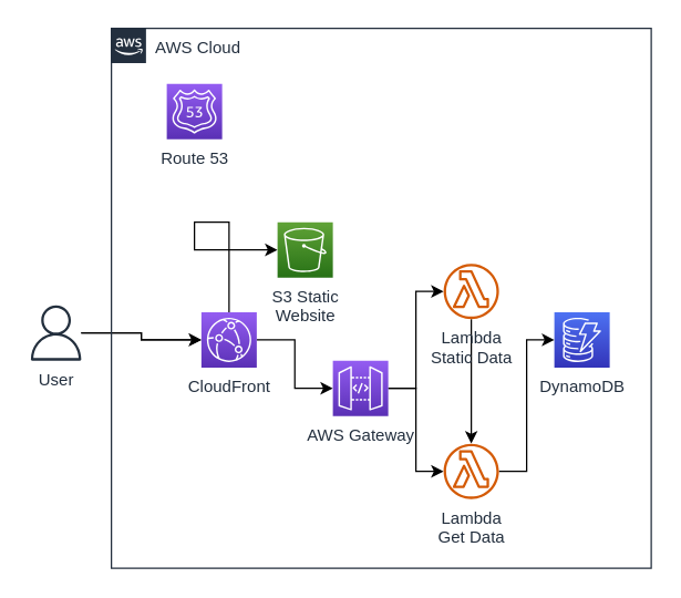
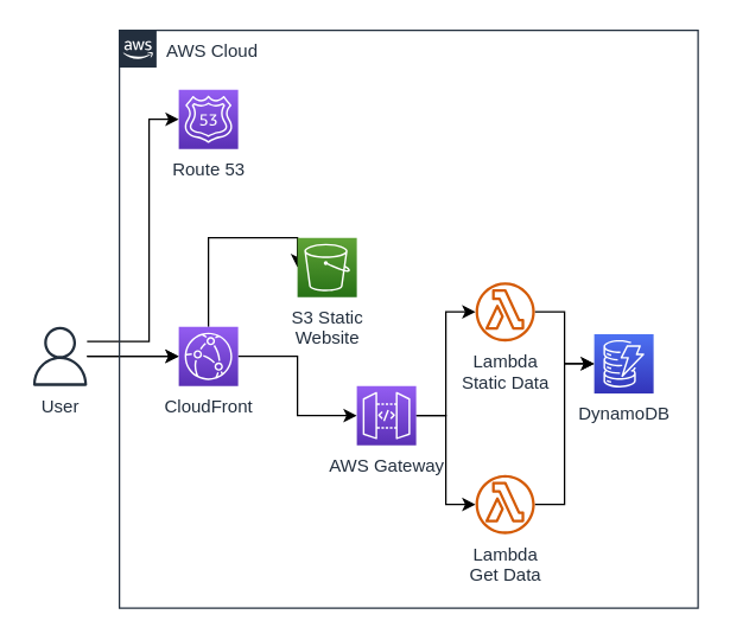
+ <mxCell id="2" style="edgeStyle=orthogonalEdgeStyle;rounded=0;orthogonalLoop=1;jettySize=auto;html=1;entryX=0;entryY=0.5;entryDx=0;entryDy=0;entryPerimeter=0;" edge="1" parent="1" source="5" target="7"><mxGeometry relative="1" as="geometry"><Array as="points"><mxPoint x="100" y="230" /><mxPoint x="100" y="80" /></Array></mxGeometry></mxCell>
- <mxCell id="10" value="CloudFront" style="sketch=0;points=[[0,0,0],[0.25,0,0],[0.5,0,0],[0.75,0,0],[1,0,0],[0,1,0],[0.25,1,0],[0.5,1,0],[0.75,1,0],[1,1,0],[0,0.25,0],[0,0.5,0],[0,0.75,0],[1,0.25,0],[1,0.5,0],[1,0.75,0]];outlineConnect=0;fontColor=#232F3E;gradientColor=#945DF2;gradientDirection=north;fillColor=#5A30B5;strokeColor=#ffffff;dashed=0;verticalLabelPosition=bottom;verticalAlign=top;align=center;html=1;fontSize=12;fontStyle=0;aspect=fixed;shape=mxgraph.aws4.resourceIcon;resIcon=mxgraph.aws4.cloudfront;" vertex="1" parent="6"><mxGeometry x="65" y="205" width="40" height="40" as="geometry" /></mxCell>
+ <mxCell id="10" value="CloudFront" style="sketch=0;points=[[0,0,0],[0.25,0,0],[0.5,0,0],[0.75,0,0],[1,0,0],[0,1,0],[0.25,1,0],[0.5,1,0],[0.75,1,0],[1,1,0],[0,0.25,0],[0,0.5,0],[0,0.75,0],[1,0.25,0],[1,0.5,0],[1,0.75,0]];outlineConnect=0;fontColor=#232F3E;gradientColor=#945DF2;gradientDirection=north;fillColor=#5A30B5;strokeColor=#ffffff;dashed=0;verticalLabelPosition=bottom;verticalAlign=top;align=center;html=1;fontSize=12;fontStyle=0;aspect=fixed;shape=mxgraph.aws4.resourceIcon;resIcon=mxgraph.aws4.cloudfront;" vertex="1" parent="6"><mxGeometry x="40" y="200" width="40" height="40" as="geometry" /></mxCell>
- <mxCell id="16" style="edgeStyle=orthogonalEdgeStyle;rounded=0;orthogonalLoop=1;jettySize=auto;html=1;" edge="1" parent="6" source="17" target="19"><mxGeometry relative="1" as="geometry" /></mxCell>
+ <mxCell id="16" style="edgeStyle=orthogonalEdgeStyle;rounded=0;orthogonalLoop=1;jettySize=auto;html=1;entryX=0;entryY=0.5;entryDx=0;entryDy=0;entryPerimeter=0;" edge="1" parent="6" source="17" target="15"><mxGeometry relative="1" as="geometry" /></mxCell>
